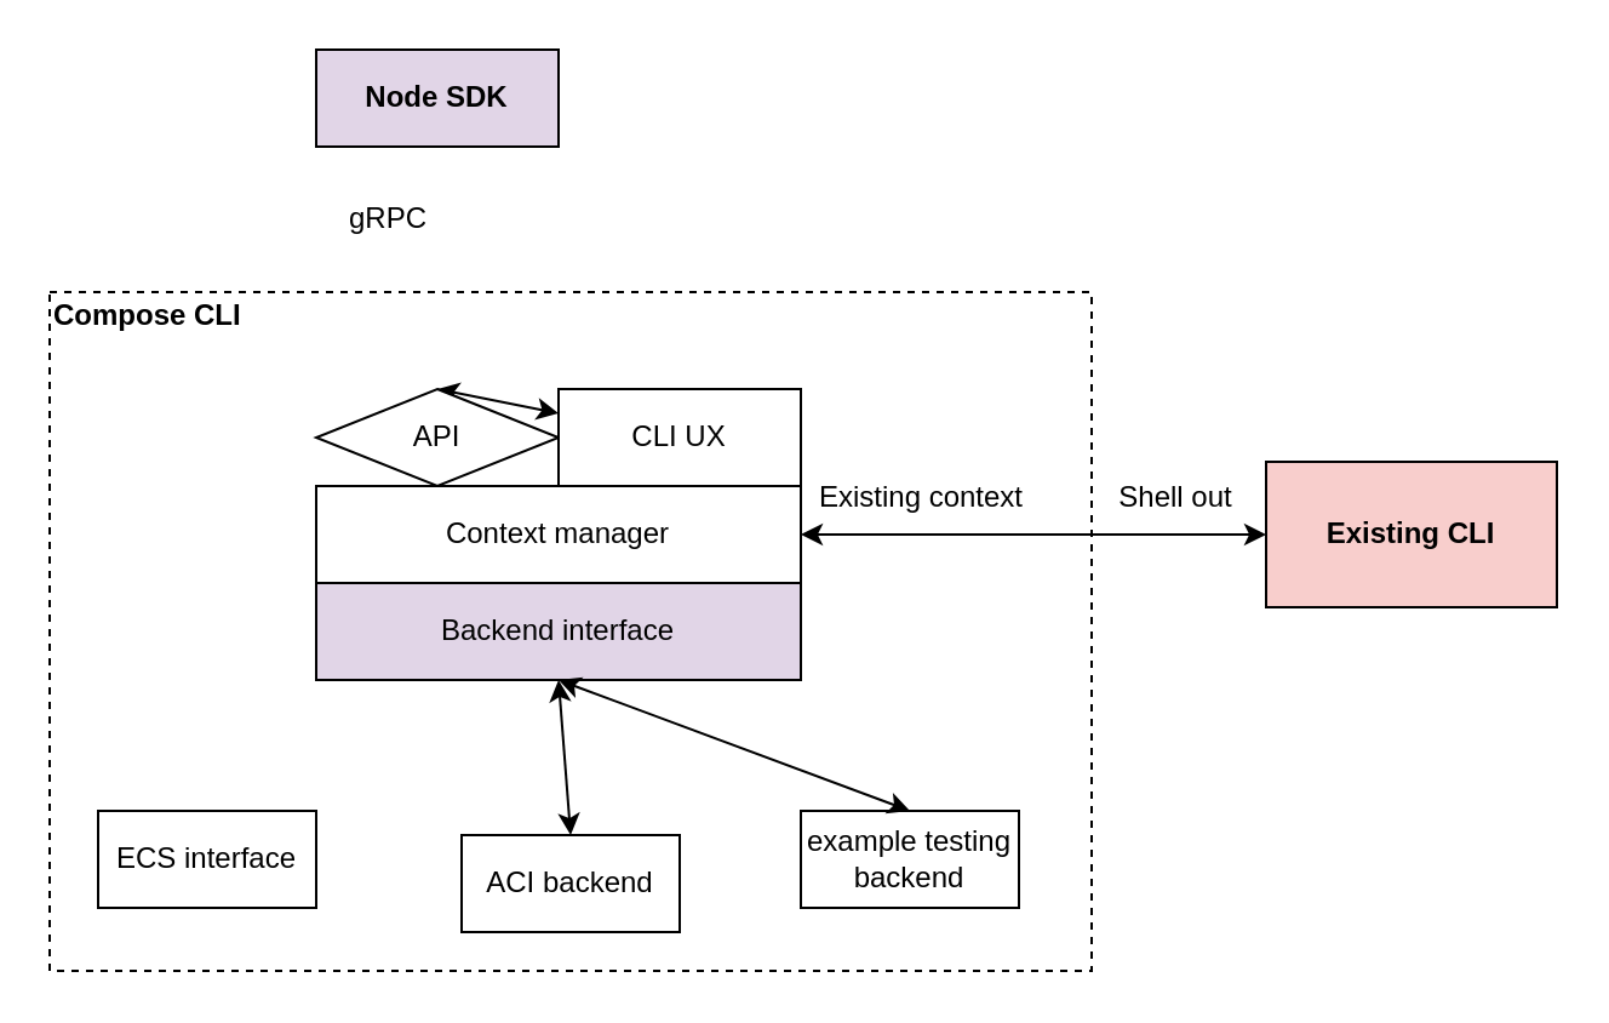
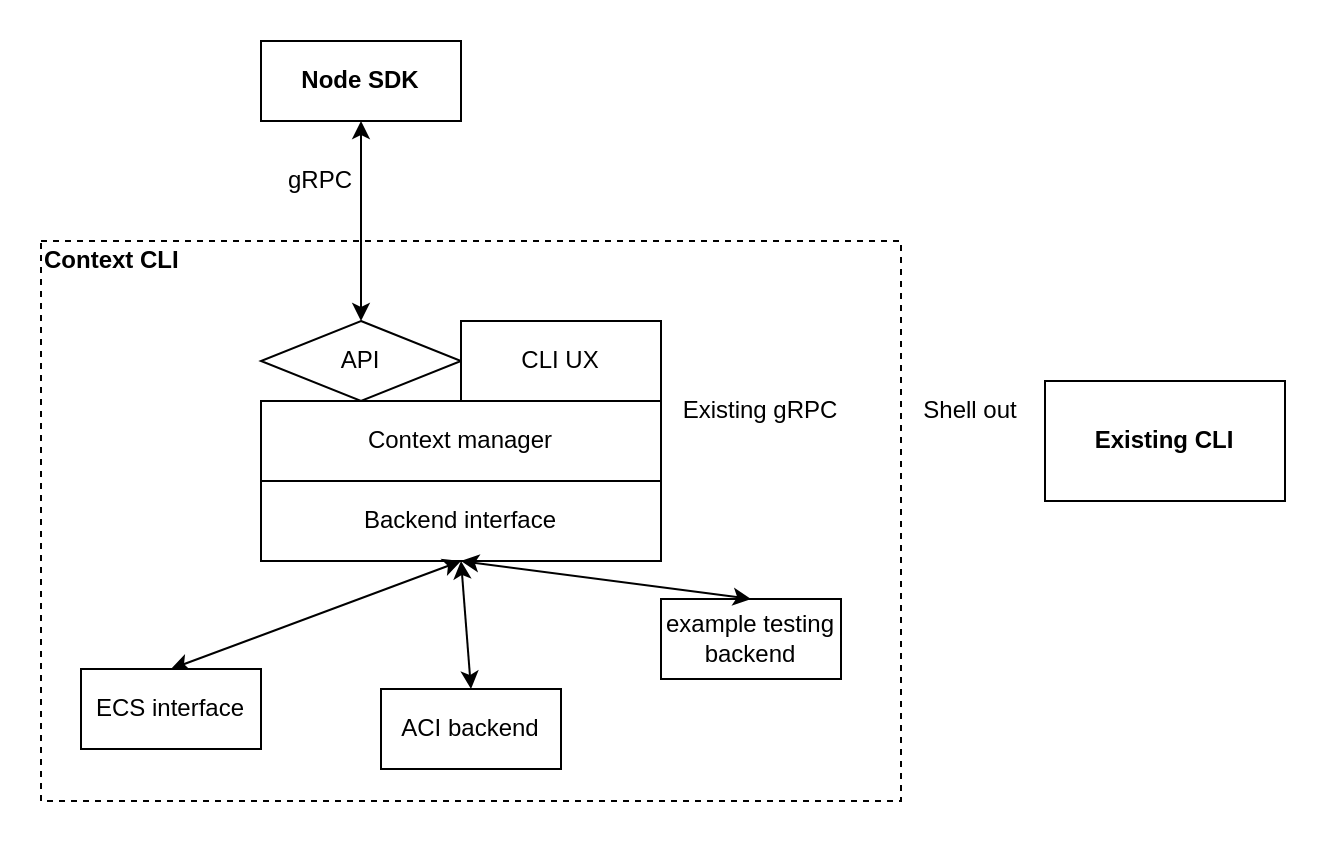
- <mxCell id="15" value="&lt;b&gt;Node SDK&lt;/b&gt;" style="rounded=0;whiteSpace=wrap;html=1;fillColor=#e1d5e7;" parent="1" vertex="1"><mxGeometry x="130" y="20" width="100" height="40" as="geometry" /></mxCell>
+ <mxCell id="15" value="&lt;b&gt;Node SDK&lt;/b&gt;" style="rounded=0;whiteSpace=wrap;html=1;" parent="1" vertex="1"><mxGeometry x="130" y="20" width="100" height="40" as="geometry" /></mxCell>
- <mxCell id="20" value="&lt;b&gt;Compose CLI&lt;br&gt;&lt;/b&gt;" style="text;html=1;strokeColor=none;fillColor=none;align=left;verticalAlign=middle;whiteSpace=wrap;rounded=0;dashed=1;" parent="1" vertex="1"><mxGeometry x="20" y="120" width="140" height="20" as="geometry" /></mxCell>
+ <mxCell id="20" value="&lt;b&gt;Context CLI&lt;br&gt;&lt;/b&gt;" style="text;html=1;strokeColor=none;fillColor=none;align=left;verticalAlign=middle;whiteSpace=wrap;rounded=0;dashed=1;" parent="1" vertex="1"><mxGeometry x="20" y="120" width="140" height="20" as="geometry" /></mxCell>
- <mxCell id="6" style="edgeStyle=none;rounded=0;orthogonalLoop=1;jettySize=auto;html=1;exitX=0.5;exitY=0;exitDx=0;exitDy=0;startArrow=classic;startFill=1;endArrow=classic;endFill=1;" parent="1" source="7" target="8" edge="1"><mxGeometry relative="1" as="geometry" /></mxCell>
+ <mxCell id="6" style="edgeStyle=none;rounded=0;orthogonalLoop=1;jettySize=auto;html=1;exitX=0.5;exitY=0;exitDx=0;exitDy=0;startArrow=classic;startFill=1;endArrow=classic;endFill=1;" parent="1" source="7" target="15" edge="1"><mxGeometry relative="1" as="geometry" /></mxCell>
- <mxCell id="18" value="Existing&amp;nbsp;context" style="text;html=1;strokeColor=none;fillColor=none;align=center;verticalAlign=middle;whiteSpace=wrap;rounded=0;" parent="1" vertex="1"><mxGeometry x="330" y="190" width="100" height="30" as="geometry" /></mxCell>
+ <mxCell id="18" value="Existing&amp;nbsp;gRPC" style="text;html=1;strokeColor=none;fillColor=none;align=center;verticalAlign=middle;whiteSpace=wrap;rounded=0;" parent="1" vertex="1"><mxGeometry x="330" y="190" width="100" height="30" as="geometry" /></mxCell>
- <mxCell id="4" style="edgeStyle=none;rounded=0;orthogonalLoop=1;jettySize=auto;html=1;exitX=1;exitY=0.5;exitDx=0;exitDy=0;entryX=0;entryY=0.5;entryDx=0;entryDy=0;startArrow=classic;startFill=1;endArrow=classic;endFill=1;" parent="1" source="5" target="17" edge="1"><mxGeometry relative="1" as="geometry" /></mxCell>
- <mxCell id="17" value="&lt;b&gt;Existing CLI&lt;/b&gt;" style="rounded=0;whiteSpace=wrap;html=1;fillColor=#f8cecc;" parent="1" vertex="1"><mxGeometry x="522" y="190" width="120" height="60" as="geometry" /></mxCell>
+ <mxCell id="17" value="&lt;b&gt;Existing CLI&lt;/b&gt;" style="rounded=0;whiteSpace=wrap;html=1;" parent="1" vertex="1"><mxGeometry x="522" y="190" width="120" height="60" as="geometry" /></mxCell>
- <mxCell id="3" value="Backend interface" style="rounded=0;whiteSpace=wrap;html=1;fillColor=#e1d5e7;" parent="1" vertex="1"><mxGeometry x="130" y="240" width="200" height="40" as="geometry" /></mxCell>
+ <mxCell id="3" value="Backend interface" style="rounded=0;whiteSpace=wrap;html=1;" parent="1" vertex="1"><mxGeometry x="130" y="240" width="200" height="40" as="geometry" /></mxCell>
+ <mxCell id="10" style="rounded=0;orthogonalLoop=1;jettySize=auto;html=1;exitX=0.5;exitY=0;exitDx=0;exitDy=0;entryX=0.5;entryY=1;entryDx=0;entryDy=0;startArrow=classic;startFill=1;" parent="1" source="11" target="3" edge="1"><mxGeometry relative="1" as="geometry" /></mxCell>
- <mxCell id="9" value="example testing backend" style="rounded=0;whiteSpace=wrap;html=1;" parent="1" vertex="1"><mxGeometry x="330" y="334" width="90" height="40" as="geometry" /></mxCell>
+ <mxCell id="9" value="example testing backend" style="rounded=0;whiteSpace=wrap;html=1;" parent="1" vertex="1"><mxGeometry x="330" y="299" width="90" height="40" as="geometry" /></mxCell>
